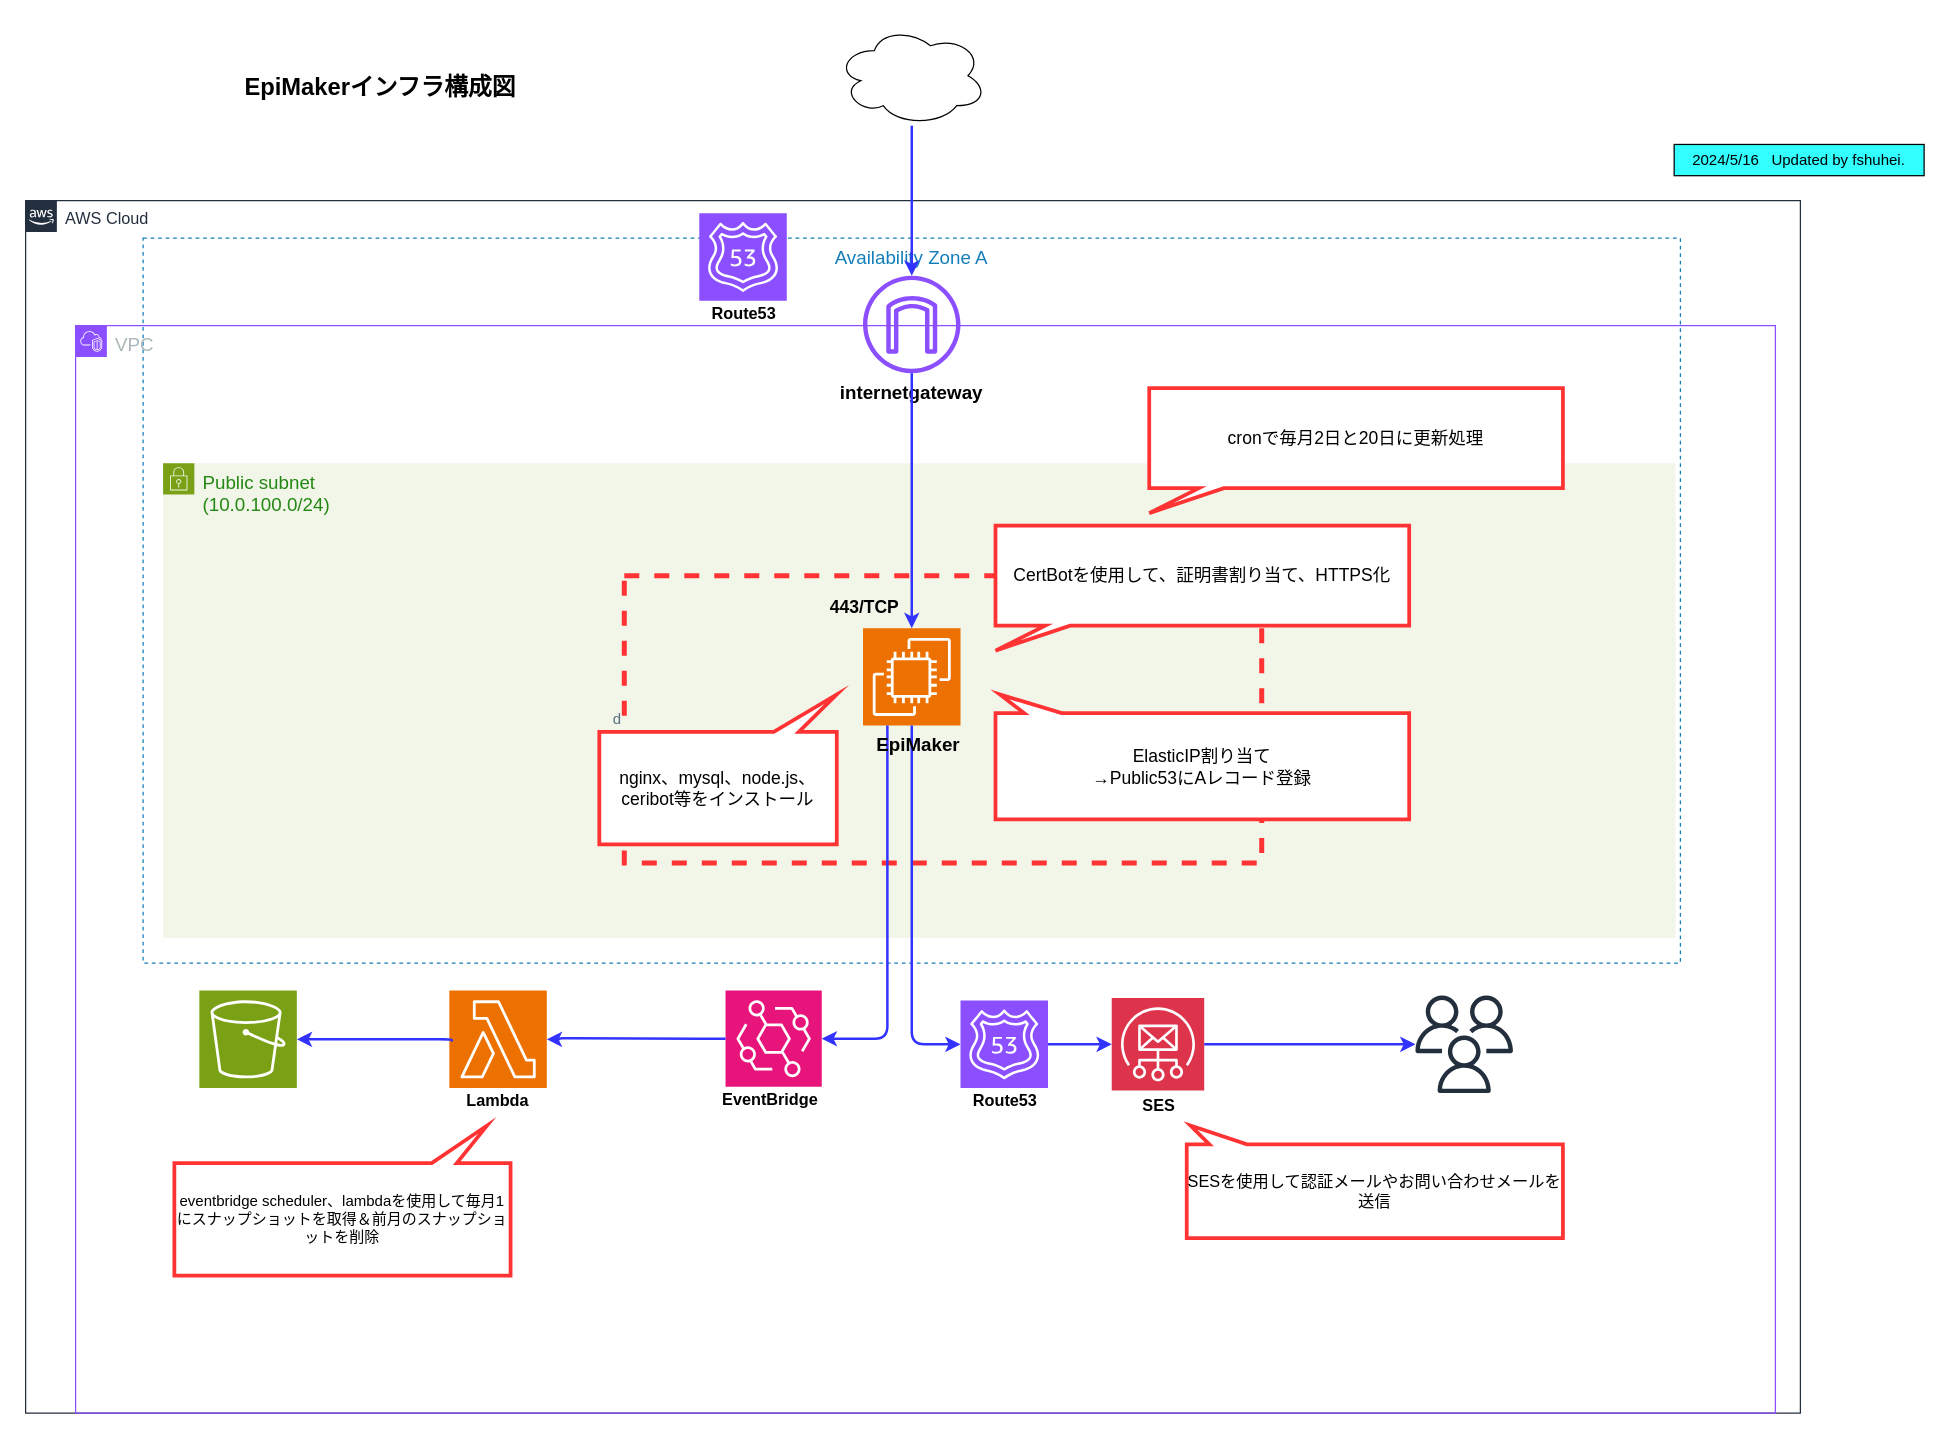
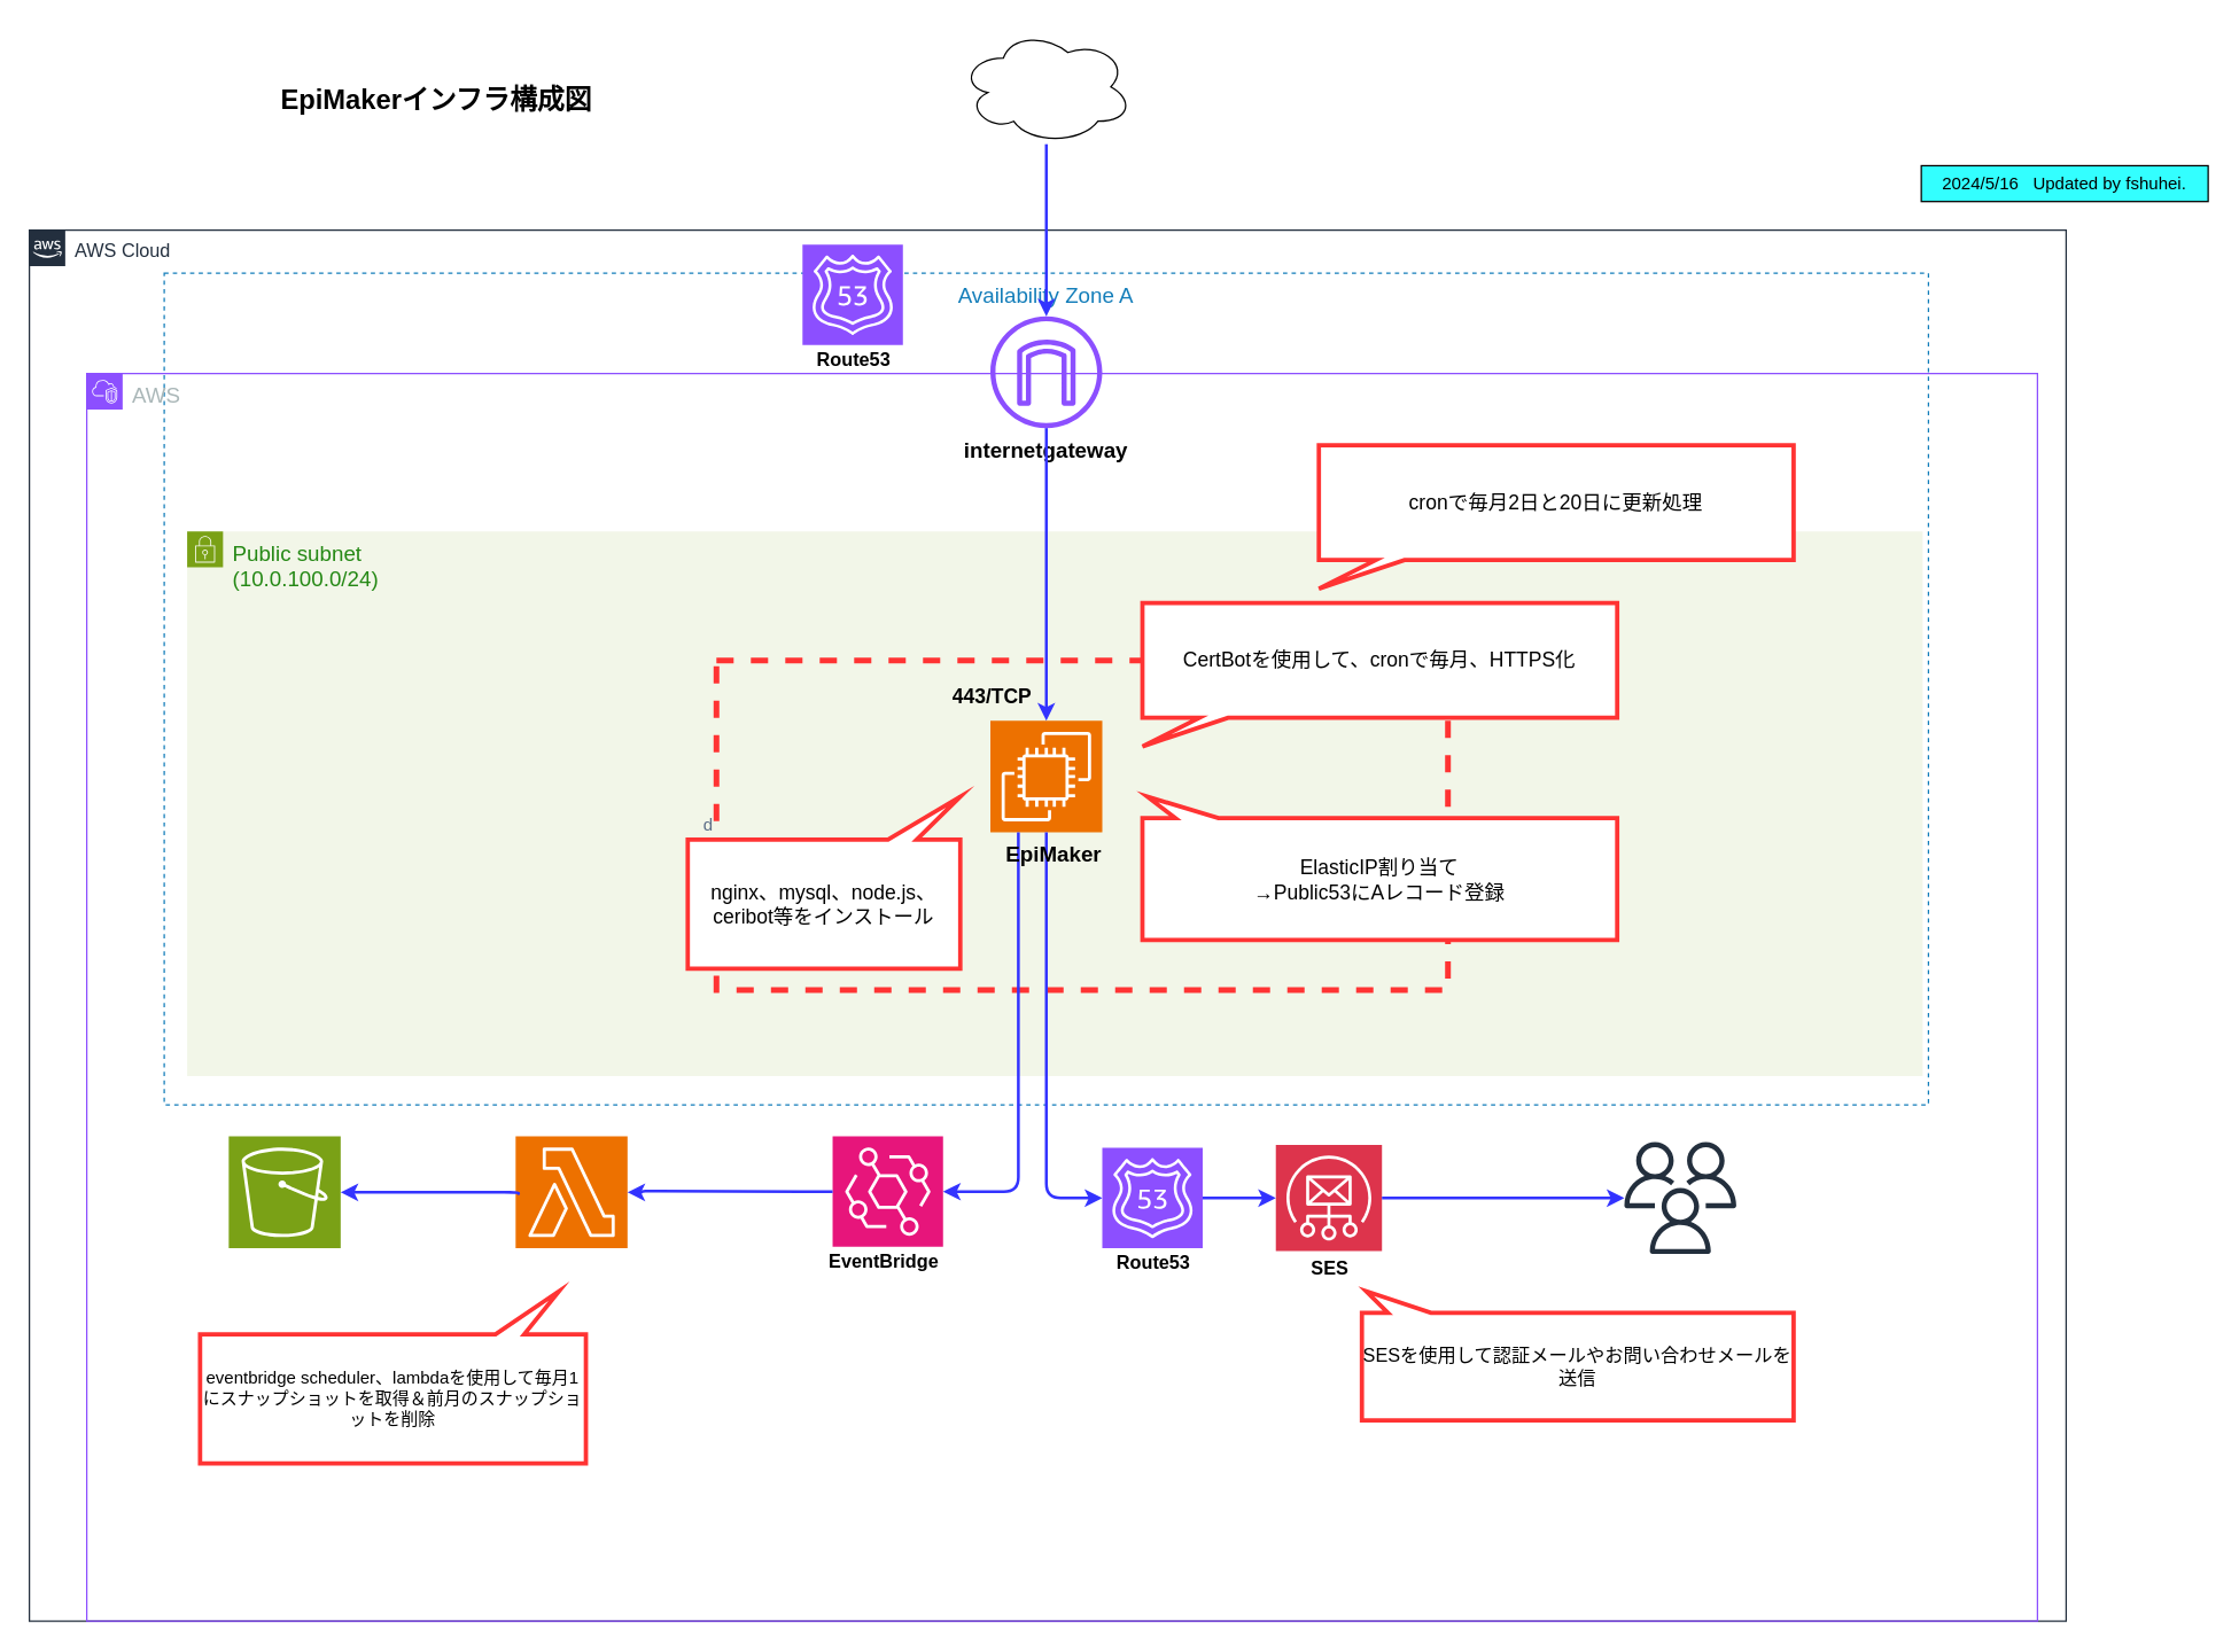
- <mxCell id="7" value="&lt;font style=&quot;font-size: 15px;&quot;&gt;VPC&lt;br&gt;&lt;/font&gt;" style="points=[[0,0],[0.25,0],[0.5,0],[0.75,0],[1,0],[1,0.25],[1,0.5],[1,0.75],[1,1],[0.75,1],[0.5,1],[0.25,1],[0,1],[0,0.75],[0,0.5],[0,0.25]];outlineConnect=0;gradientColor=none;html=1;whiteSpace=wrap;fontSize=12;fontStyle=0;container=1;pointerEvents=0;collapsible=0;recursiveResize=0;shape=mxgraph.aws4.group;grIcon=mxgraph.aws4.group_vpc2;strokeColor=#8C4FFF;fillColor=none;verticalAlign=top;align=left;spacingLeft=30;fontColor=#AAB7B8;dashed=0;" parent="4" vertex="1"><mxGeometry x="40" y="100" width="1360" height="870" as="geometry" /></mxCell>
+ <mxCell id="7" value="&lt;font style=&quot;font-size: 15px;&quot;&gt;AWS&lt;br&gt;&lt;/font&gt;" style="points=[[0,0],[0.25,0],[0.5,0],[0.75,0],[1,0],[1,0.25],[1,0.5],[1,0.75],[1,1],[0.75,1],[0.5,1],[0.25,1],[0,1],[0,0.75],[0,0.5],[0,0.25]];outlineConnect=0;gradientColor=none;html=1;whiteSpace=wrap;fontSize=12;fontStyle=0;container=1;pointerEvents=0;collapsible=0;recursiveResize=0;shape=mxgraph.aws4.group;grIcon=mxgraph.aws4.group_vpc2;strokeColor=#8C4FFF;fillColor=none;verticalAlign=top;align=left;spacingLeft=30;fontColor=#AAB7B8;dashed=0;" parent="4" vertex="1"><mxGeometry x="40" y="100" width="1360" height="870" as="geometry" /></mxCell>
- <mxCell id="33" value="&lt;font style=&quot;font-size: 14px;&quot;&gt;CertBotを使用して、証明書割り当て、HTTPS化&lt;br&gt;&lt;/font&gt;" style="shape=callout;whiteSpace=wrap;html=1;perimeter=calloutPerimeter;direction=east;position2=0;strokeColor=#FF3333;strokeWidth=3;size=20;position=0.12;" vertex="1" parent="4"><mxGeometry x="776" y="260" width="331" height="100" as="geometry" /></mxCell>
+ <mxCell id="33" value="&lt;font style=&quot;font-size: 14px;&quot;&gt;CertBotを使用して、cronで毎月、HTTPS化&lt;br&gt;&lt;/font&gt;" style="shape=callout;whiteSpace=wrap;html=1;perimeter=calloutPerimeter;direction=east;position2=0;strokeColor=#FF3333;strokeWidth=3;size=20;position=0.12;" vertex="1" parent="4"><mxGeometry x="776" y="260" width="331" height="100" as="geometry" /></mxCell>
- <mxCell id="25" value="&lt;span style=&quot;font-size: 13px;&quot;&gt;&lt;b&gt;Lambda&lt;/b&gt;&lt;/span&gt;" style="text;html=1;strokeColor=none;fillColor=none;align=center;verticalAlign=middle;whiteSpace=wrap;rounded=0;" vertex="1" parent="7"><mxGeometry x="302" y="610" width="72" height="20" as="geometry" /></mxCell>
